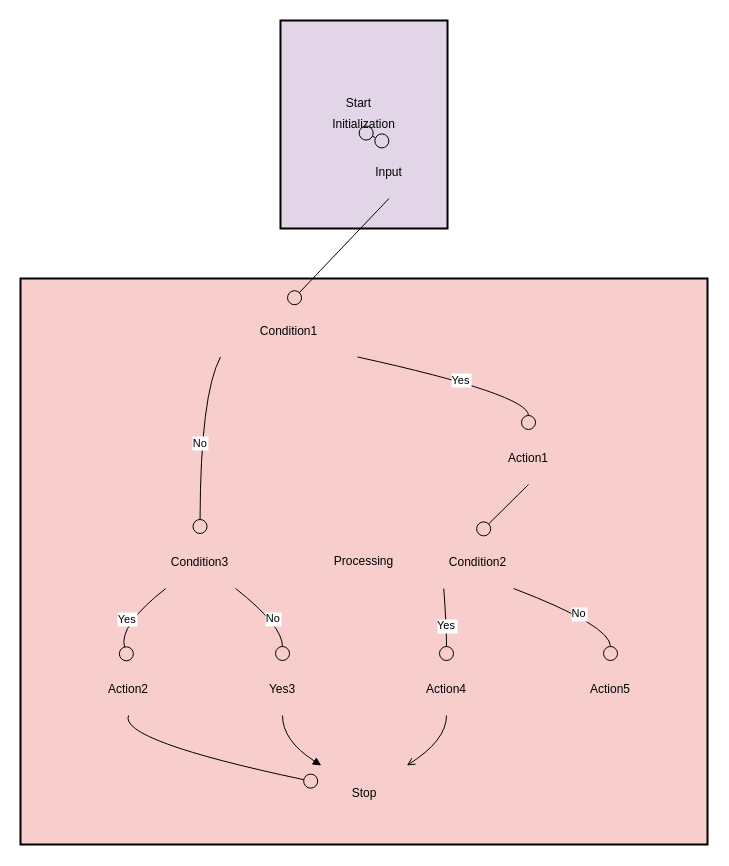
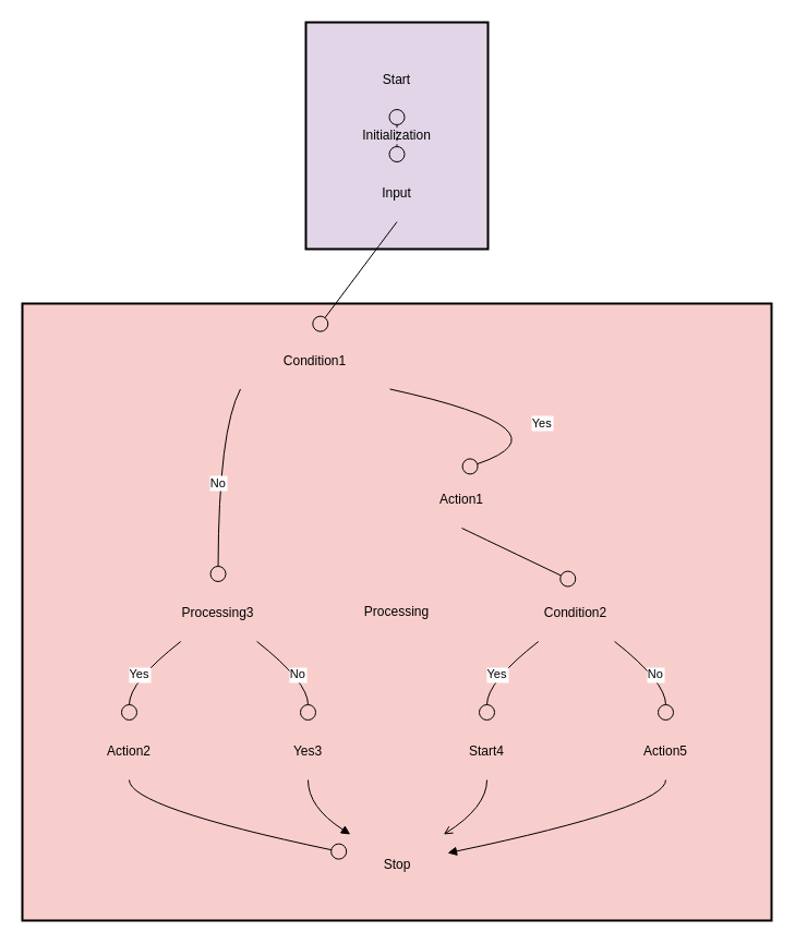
- <mxCell id="4" value="Start" style="fillColor=none;strokeColor=none;" vertex="1" parent="1"><mxGeometry x="311" y="75" width="95" height="54" as="geometry" /></mxCell>
+ <mxCell id="4" value="Start" style="fillColor=none;strokeColor=none;" vertex="1" parent="1"><mxGeometry x="316" y="45" width="95" height="54" as="geometry" /></mxCell>
- <mxCell id="5" value="Input" style="fillColor=none;strokeColor=none;" vertex="1" parent="1"><mxGeometry x="340" y="144" width="97" height="54" as="geometry" /></mxCell>
+ <mxCell id="5" value="Input" style="fillColor=none;strokeColor=none;" vertex="1" parent="1"><mxGeometry x="315" y="149" width="97" height="54" as="geometry" /></mxCell>
- <mxCell id="7" value="Action1" style="fillColor=none;strokeColor=none;" vertex="1" parent="1"><mxGeometry x="471" y="430" width="114" height="54" as="geometry" /></mxCell>
+ <mxCell id="7" value="Action1" style="fillColor=none;strokeColor=none;" vertex="1" parent="1"><mxGeometry x="366" y="430" width="114" height="54" as="geometry" /></mxCell>
- <mxCell id="9" value="Condition3" style="fillColor=none;strokeColor=none;" vertex="1" parent="1"><mxGeometry x="131" y="534" width="137" height="54" as="geometry" /></mxCell>
+ <mxCell id="9" value="Processing3" style="fillColor=none;strokeColor=none;" vertex="1" parent="1"><mxGeometry x="131" y="534" width="137" height="54" as="geometry" /></mxCell>
- <mxCell id="8" value="Condition2" style="fillColor=none;strokeColor=none;" vertex="1" parent="1"><mxGeometry x="409" y="534" width="137" height="54" as="geometry" /></mxCell>
+ <mxCell id="8" value="Condition2" style="fillColor=none;strokeColor=none;" vertex="1" parent="1"><mxGeometry x="459" y="534" width="137" height="54" as="geometry" /></mxCell>
- <mxCell id="10" value="Action2" style="fillColor=none;strokeColor=none;" vertex="1" parent="1"><mxGeometry x="71" y="661" width="114" height="54" as="geometry" /></mxCell>
+ <mxCell id="10" value="Action2" style="fillColor=none;strokeColor=none;" vertex="1" parent="1"><mxGeometry x="61" y="661" width="114" height="54" as="geometry" /></mxCell>
- <mxCell id="13" value="Action4" style="fillColor=none;strokeColor=none;" vertex="1" parent="1"><mxGeometry x="389" y="661" width="114" height="54" as="geometry" /></mxCell>
+ <mxCell id="13" value="Start4" style="fillColor=none;strokeColor=none;" vertex="1" parent="1"><mxGeometry x="389" y="661" width="114" height="54" as="geometry" /></mxCell>
+ <mxCell id="27" value="" style="curved=1;startArrow=none;endArrow=block;exitX=0.5;exitY=1;entryX=0.99;entryY=0.32;" edge="1" parent="1" source="14" target="11"><mxGeometry relative="1" as="geometry"><Array as="points"><mxPoint x="610" y="740" /></Array></mxGeometry></mxCell>
